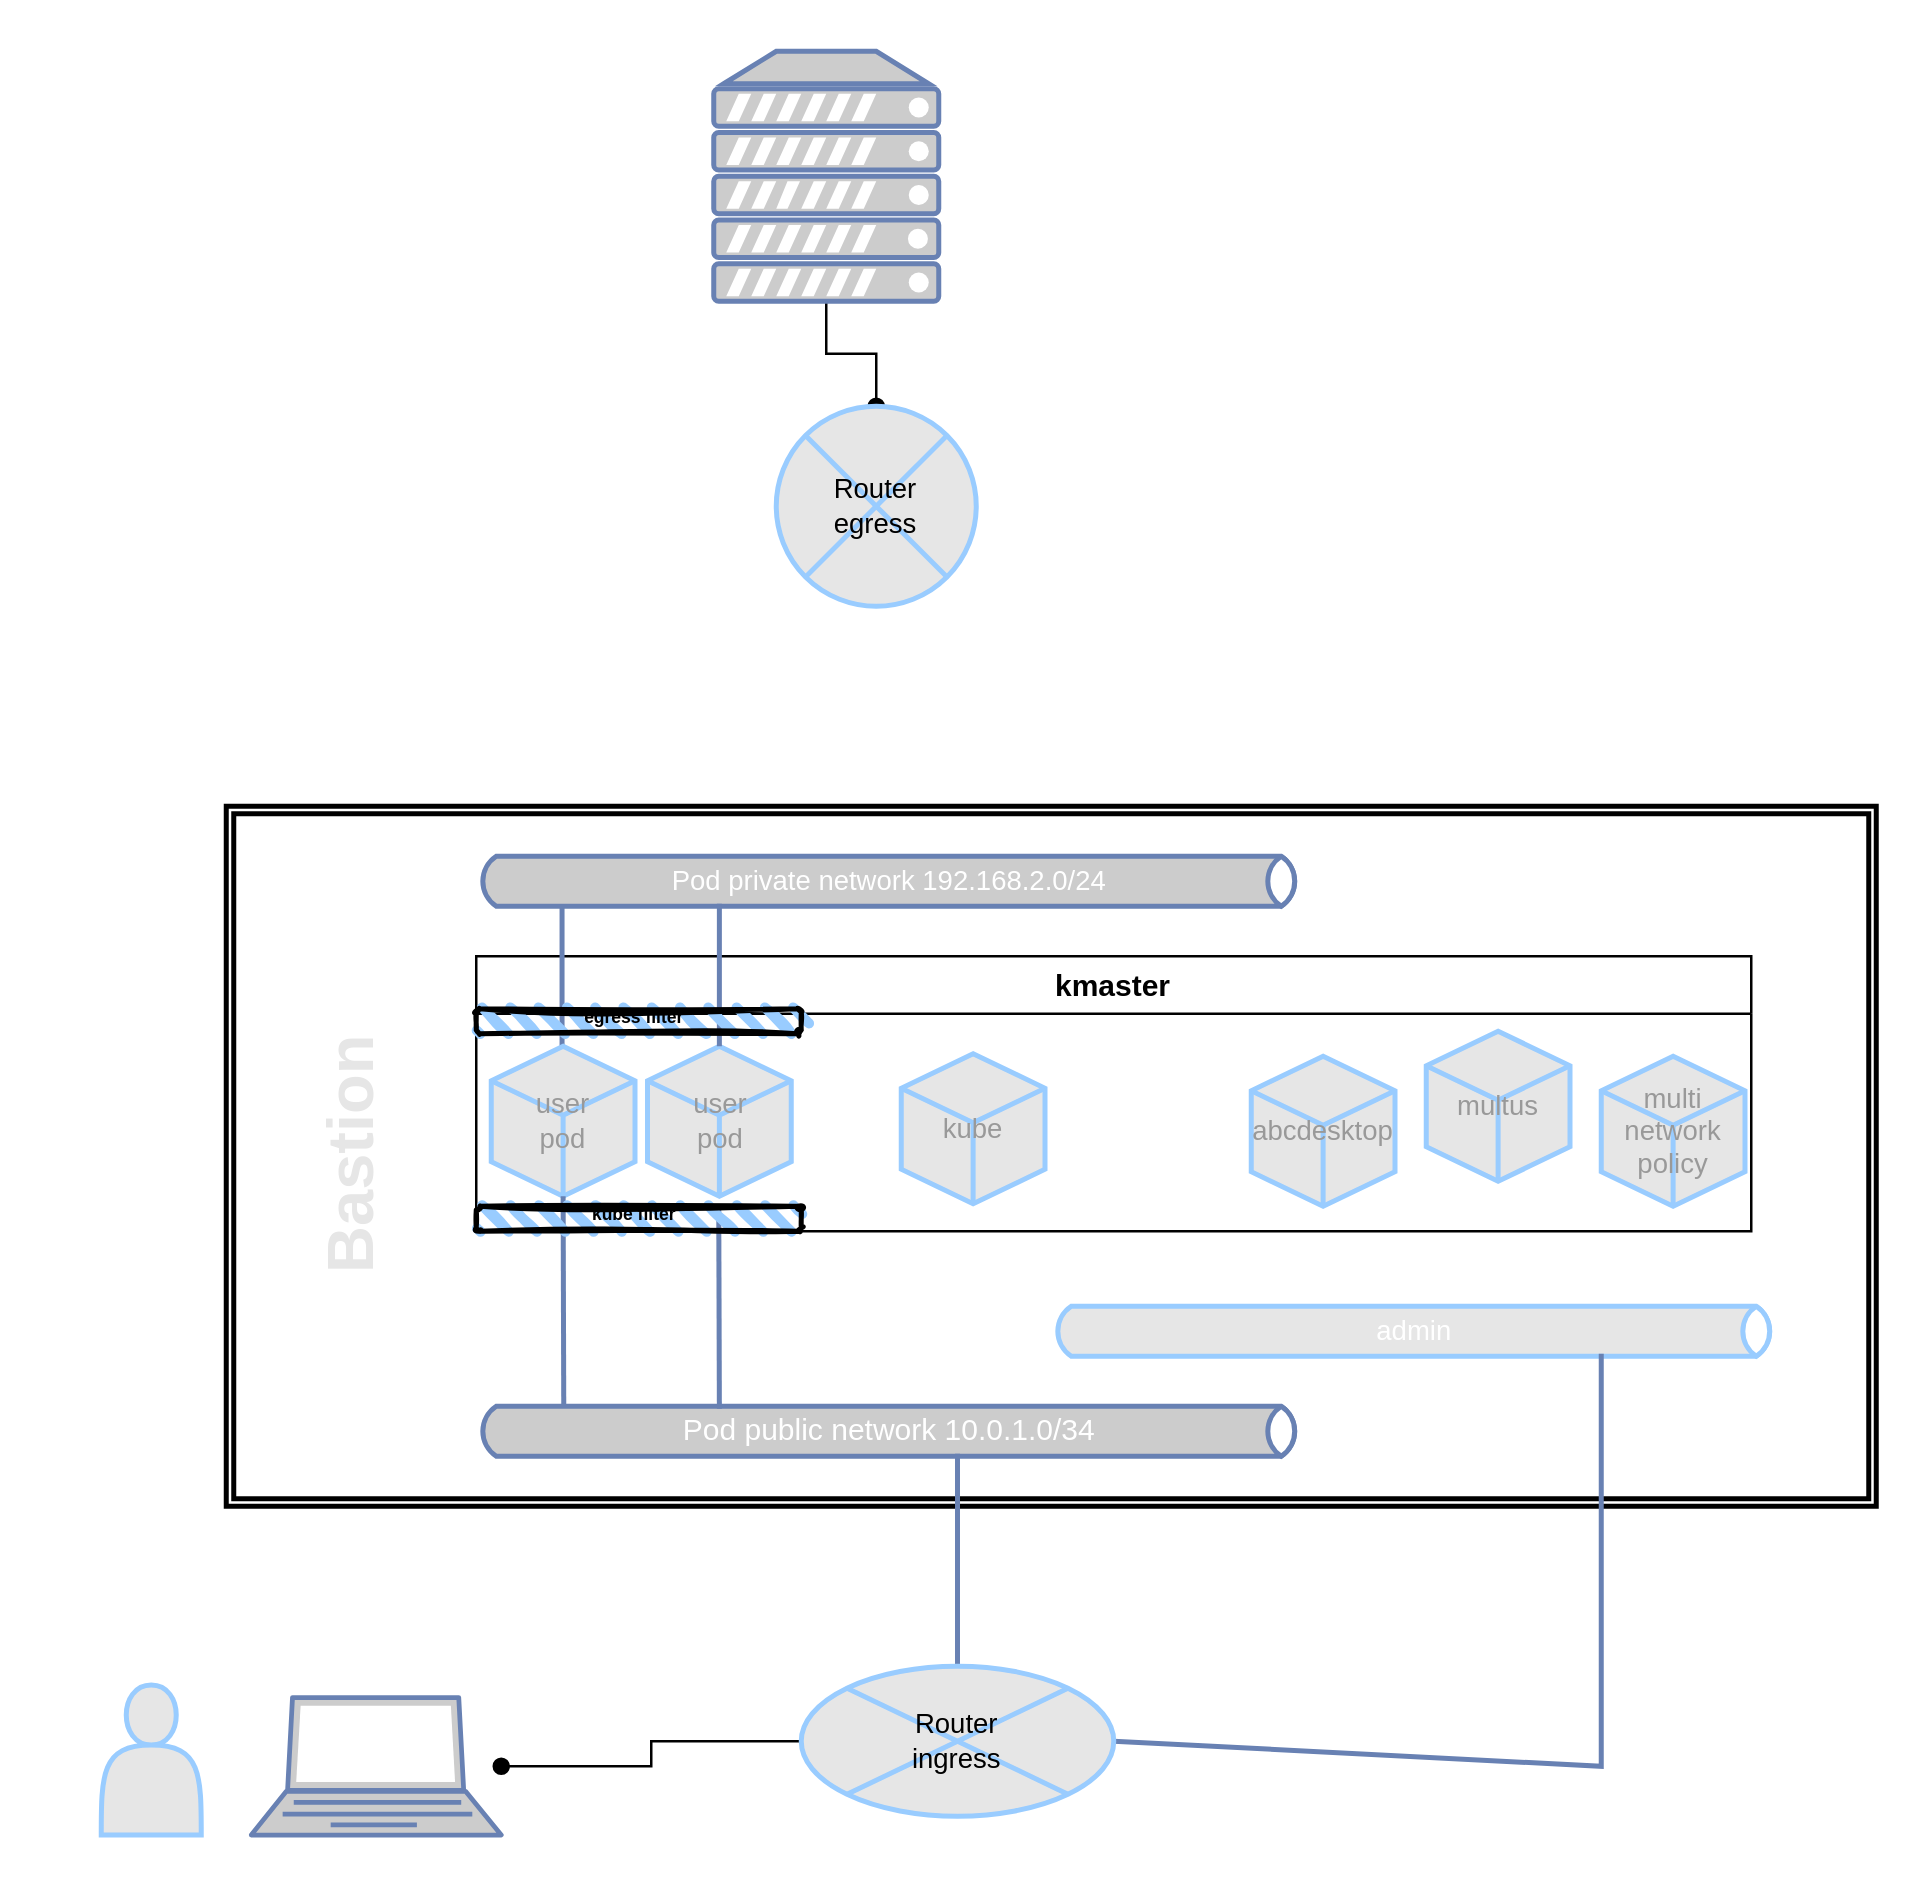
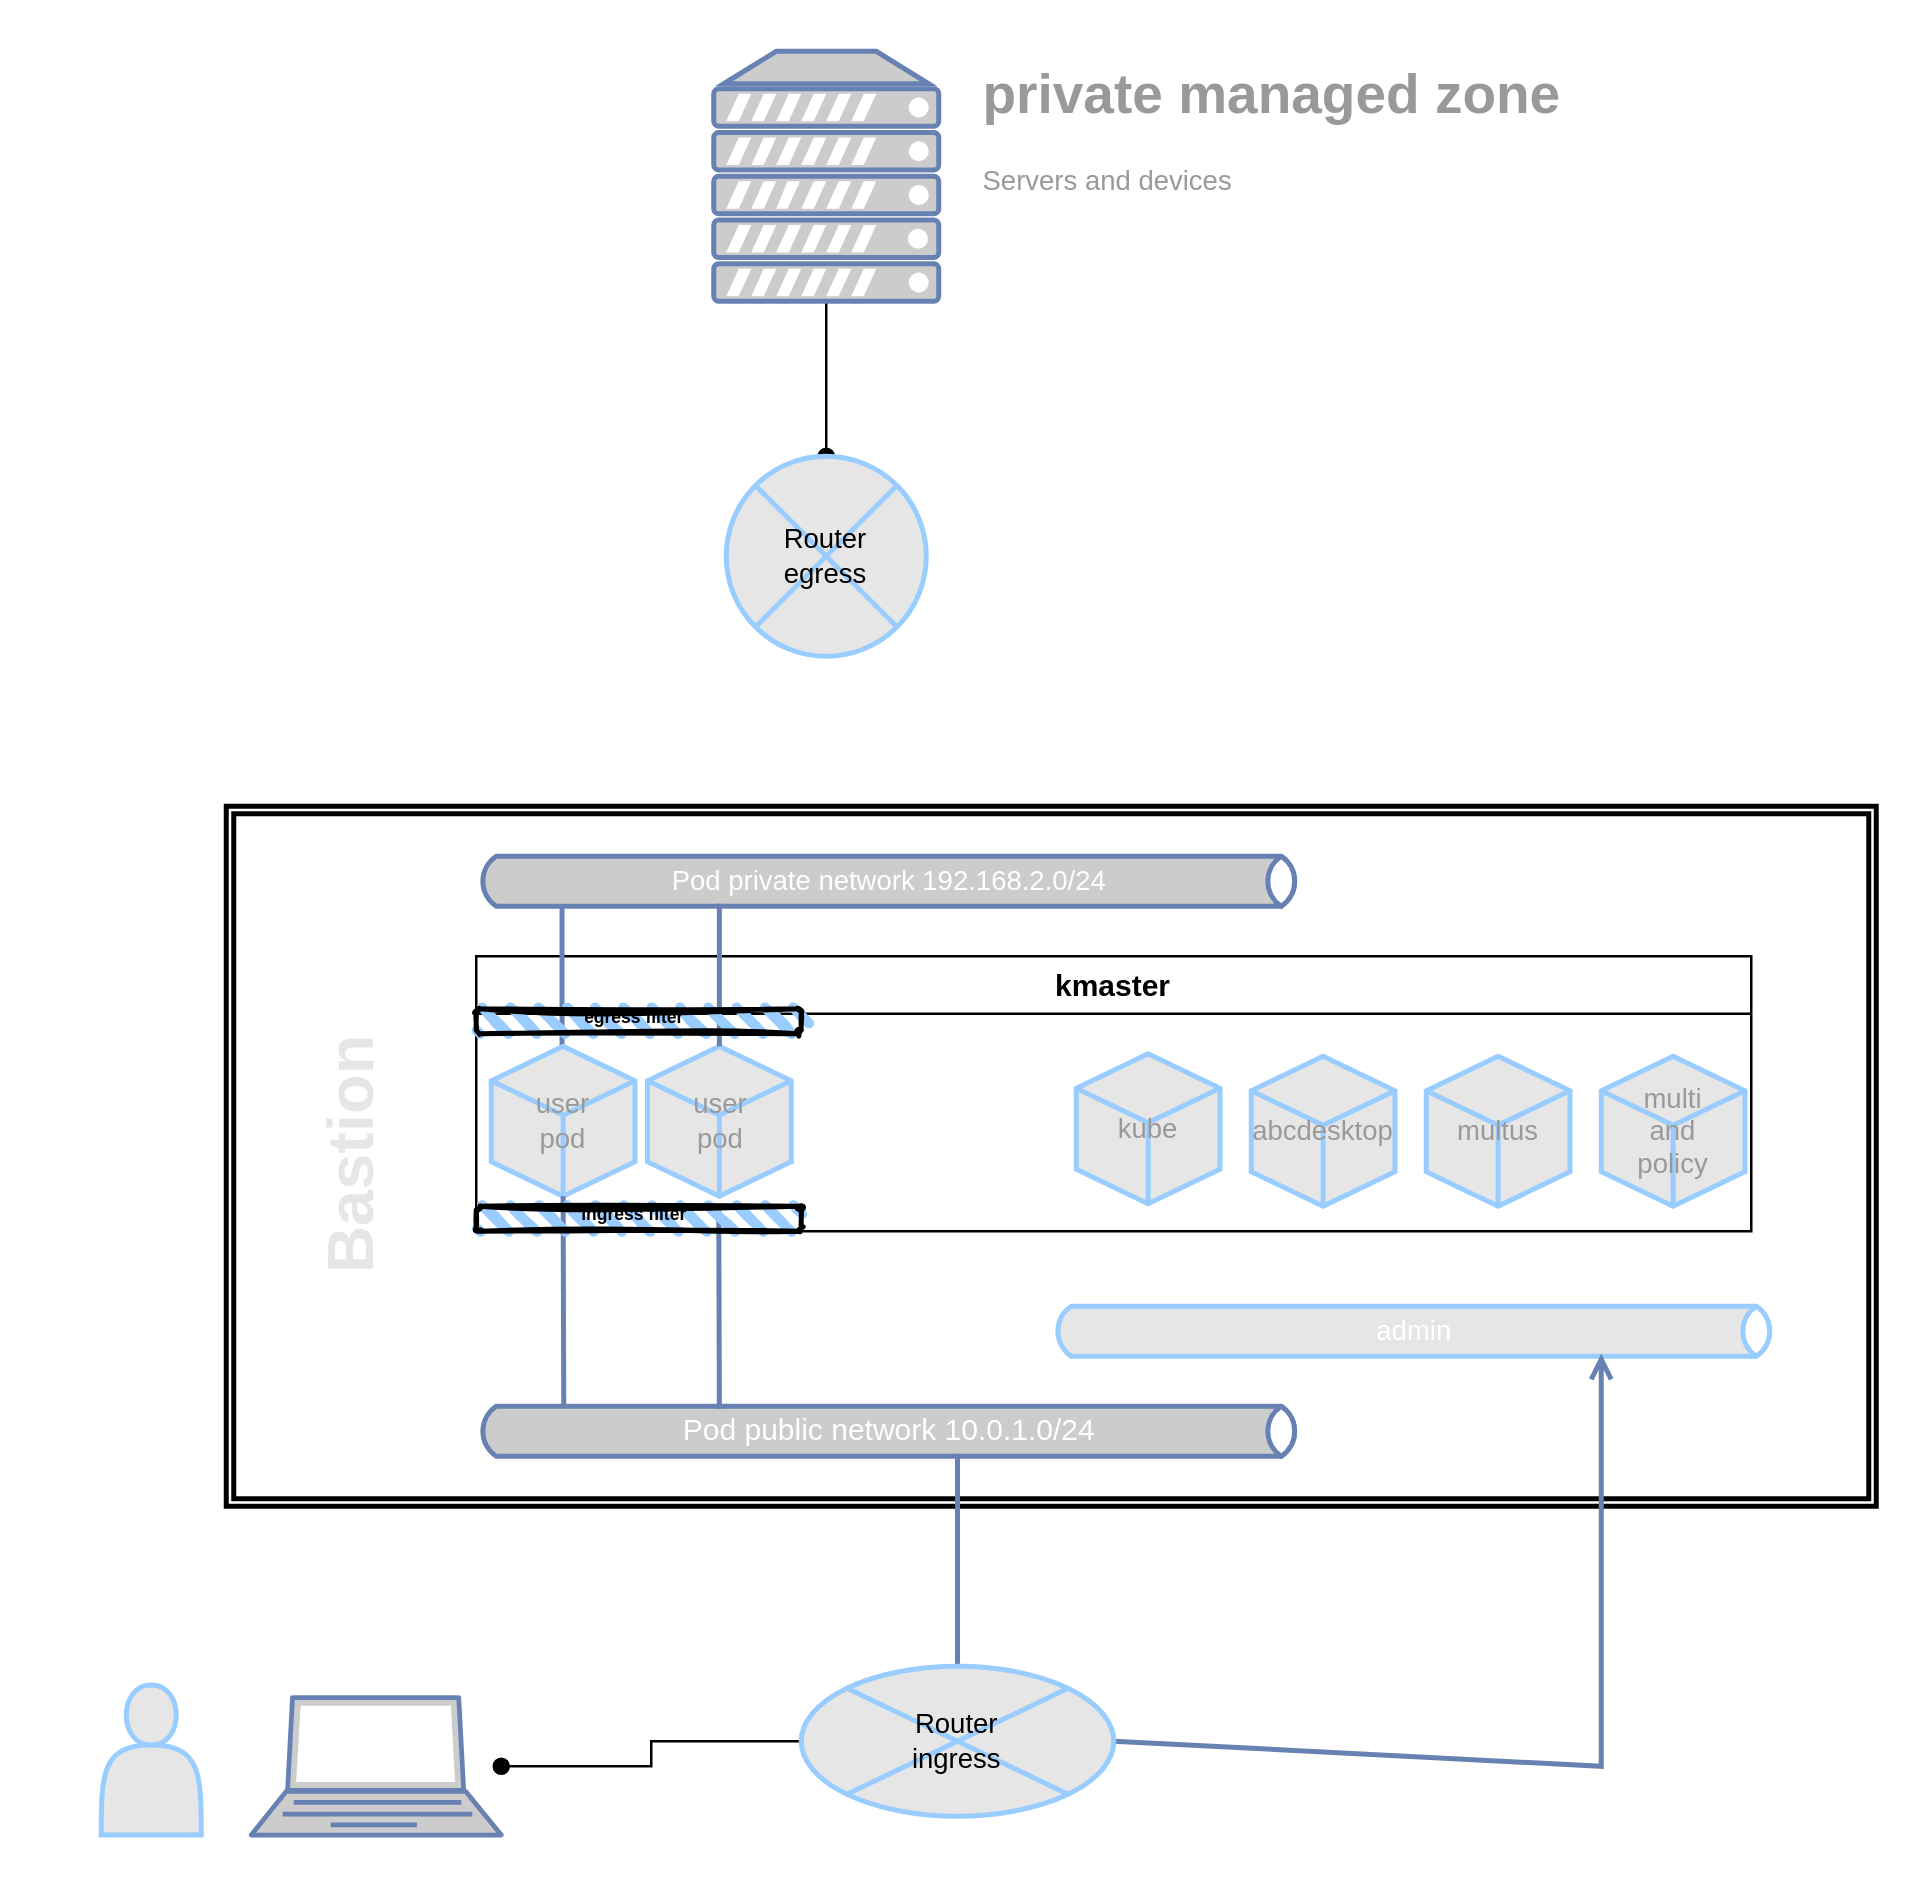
+ <mxCell id="22" value="&lt;h1&gt;private managed zone&lt;/h1&gt;&lt;p&gt;Servers and devices&lt;/p&gt;" style="text;html=1;strokeColor=none;fillColor=none;spacing=5;spacingTop=-20;whiteSpace=wrap;overflow=hidden;rounded=0;fontSize=11;fontColor=#999999;" parent="1" vertex="1"><mxGeometry x="387.5" y="20" width="312.5" height="120" as="geometry" /></mxCell>
- <mxCell id="21" value="Router&lt;br&gt;egress" style="shape=sumEllipse;perimeter=ellipsePerimeter;whiteSpace=wrap;html=1;backgroundOutline=1;fontSize=11;strokeColor=#99CCFF;strokeWidth=2;fillColor=#E6E6E6;" parent="1" vertex="1"><mxGeometry x="310" y="162" width="80" height="80" as="geometry" /></mxCell>
+ <mxCell id="21" value="Router&lt;br&gt;egress" style="shape=sumEllipse;perimeter=ellipsePerimeter;whiteSpace=wrap;html=1;backgroundOutline=1;fontSize=11;strokeColor=#99CCFF;strokeWidth=2;fillColor=#E6E6E6;" parent="1" vertex="1"><mxGeometry x="290" y="182" width="80" height="80" as="geometry" /></mxCell>
- <mxCell id="25" value="&lt;font color=&quot;#999999&quot;&gt;multus&lt;/font&gt;" style="html=1;whiteSpace=wrap;shape=isoCube2;backgroundOutline=1;isoAngle=15;fontSize=11;strokeColor=#99CCFF;strokeWidth=2;fillColor=#E6E6E6;" vertex="1" parent="1"><mxGeometry x="570" y="412" width="57.5" height="60" as="geometry" /></mxCell>
+ <mxCell id="25" value="&lt;font color=&quot;#999999&quot;&gt;multus&lt;/font&gt;" style="html=1;whiteSpace=wrap;shape=isoCube2;backgroundOutline=1;isoAngle=15;fontSize=11;strokeColor=#99CCFF;strokeWidth=2;fillColor=#E6E6E6;" vertex="1" parent="1"><mxGeometry x="570" y="422" width="57.5" height="60" as="geometry" /></mxCell>
- <mxCell id="5" value="&lt;font color=&quot;#999999&quot;&gt;kube&lt;/font&gt;" style="html=1;whiteSpace=wrap;shape=isoCube2;backgroundOutline=1;isoAngle=15;fontSize=11;strokeColor=#99CCFF;strokeWidth=2;fillColor=#E6E6E6;" parent="4" vertex="1"><mxGeometry x="170" y="39" width="57.5" height="60" as="geometry" /></mxCell>
+ <mxCell id="5" value="&lt;font color=&quot;#999999&quot;&gt;kube&lt;/font&gt;" style="html=1;whiteSpace=wrap;shape=isoCube2;backgroundOutline=1;isoAngle=15;fontSize=11;strokeColor=#99CCFF;strokeWidth=2;fillColor=#E6E6E6;" parent="4" vertex="1"><mxGeometry x="240" y="39" width="57.5" height="60" as="geometry" /></mxCell>
- <mxCell id="26" value="&lt;font color=&quot;#999999&quot;&gt;multi&lt;br&gt;network&lt;br&gt;policy&lt;/font&gt;" style="html=1;whiteSpace=wrap;shape=isoCube2;backgroundOutline=1;isoAngle=15;fontSize=11;strokeColor=#99CCFF;strokeWidth=2;fillColor=#E6E6E6;" vertex="1" parent="1"><mxGeometry x="640" y="422" width="57.5" height="60" as="geometry" /></mxCell>
+ <mxCell id="26" value="&lt;font color=&quot;#999999&quot;&gt;multi&lt;br&gt;and&lt;br&gt;policy&lt;/font&gt;" style="html=1;whiteSpace=wrap;shape=isoCube2;backgroundOutline=1;isoAngle=15;fontSize=11;strokeColor=#99CCFF;strokeWidth=2;fillColor=#E6E6E6;" vertex="1" parent="1"><mxGeometry x="640" y="422" width="57.5" height="60" as="geometry" /></mxCell>
- <mxCell id="30" value="&lt;span style=&quot;font-family: &amp;#34;helvetica&amp;#34;&quot;&gt;&lt;font style=&quot;font-size: 7px&quot;&gt;&lt;b&gt;kube filter&lt;/b&gt;&lt;/font&gt;&lt;/span&gt;" style="rounded=0;whiteSpace=wrap;html=1;fontFamily=Courier New;fontSize=10;strokeWidth=2;fillColor=none;strokeColor=none;gradientColor=none;" vertex="1" parent="1"><mxGeometry x="230.5" y="480" width="45" height="10" as="geometry" /></mxCell>
+ <mxCell id="30" value="&lt;span style=&quot;font-family: &amp;#34;helvetica&amp;#34;&quot;&gt;&lt;font style=&quot;font-size: 7px&quot;&gt;&lt;b&gt;ingress filter&lt;/b&gt;&lt;/font&gt;&lt;/span&gt;" style="rounded=0;whiteSpace=wrap;html=1;fontFamily=Courier New;fontSize=10;strokeWidth=2;fillColor=none;strokeColor=none;gradientColor=none;" vertex="1" parent="1"><mxGeometry x="230.5" y="480" width="45" height="10" as="geometry" /></mxCell>
- <mxCell id="13" value="" style="strokeColor=#6881B3;edgeStyle=none;rounded=0;endArrow=none;html=1;strokeWidth=2;fontSize=11;exitX=1;exitY=0.5;exitDx=0;exitDy=0;" parent="1" source="15" target="3" edge="1"><mxGeometry relative="1" as="geometry"><mxPoint x="600" y="682" as="sourcePoint" /><Array as="points"><mxPoint x="640" y="706" /></Array></mxGeometry></mxCell>
+ <mxCell id="13" value="" style="strokeColor=#6881B3;edgeStyle=none;rounded=0;endArrow=open;html=1;strokeWidth=2;fontSize=11;exitX=1;exitY=0.5;exitDx=0;exitDy=0;" parent="1" source="15" target="3" edge="1"><mxGeometry relative="1" as="geometry"><mxPoint x="600" y="682" as="sourcePoint" /><Array as="points"><mxPoint x="640" y="706" /></Array></mxGeometry></mxCell>
- <mxCell id="9" value="Pod public network&amp;nbsp;10.0.1.0/34" style="html=1;fillColor=#CCCCCC;strokeColor=#6881B3;gradientColor=none;gradientDirection=north;strokeWidth=2;shape=mxgraph.networks.bus;gradientColor=none;gradientDirection=north;fontColor=#ffffff;perimeter=backbonePerimeter;backboneSize=20;" parent="1" vertex="1"><mxGeometry x="190" y="542" width="330" height="60" as="geometry" /></mxCell>
+ <mxCell id="9" value="Pod public network&amp;nbsp;10.0.1.0/24" style="html=1;fillColor=#CCCCCC;strokeColor=#6881B3;gradientColor=none;gradientDirection=north;strokeWidth=2;shape=mxgraph.networks.bus;gradientColor=none;gradientDirection=north;fontColor=#ffffff;perimeter=backbonePerimeter;backboneSize=20;" parent="1" vertex="1"><mxGeometry x="190" y="542" width="330" height="60" as="geometry" /></mxCell>
